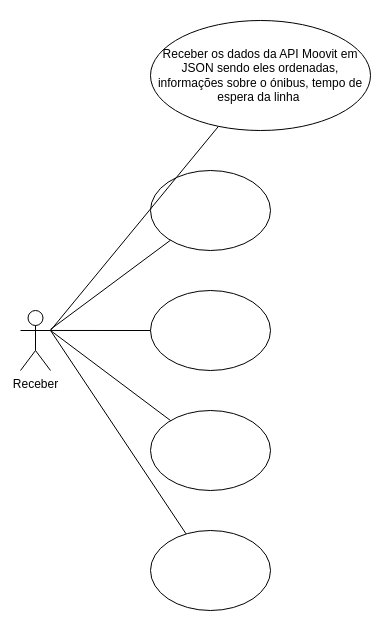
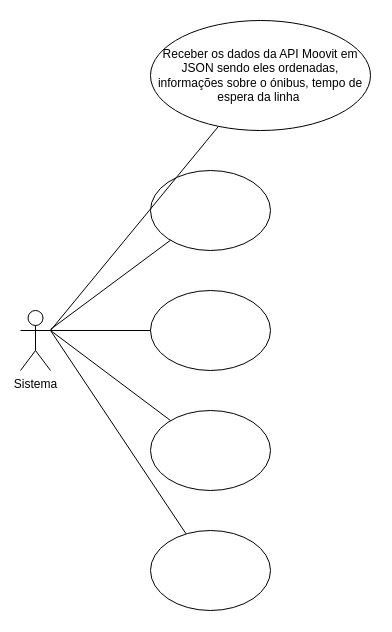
- <mxCell id="2" value="Receber" style="shape=umlActor;verticalLabelPosition=bottom;verticalAlign=top;html=1;outlineConnect=0;" vertex="1" parent="1"><mxGeometry x="20" y="310" width="30" height="60" as="geometry" /></mxCell>
+ <mxCell id="2" value="Sistema" style="shape=umlActor;verticalLabelPosition=bottom;verticalAlign=top;html=1;outlineConnect=0;" vertex="1" parent="1"><mxGeometry x="20" y="310" width="30" height="60" as="geometry" /></mxCell>
